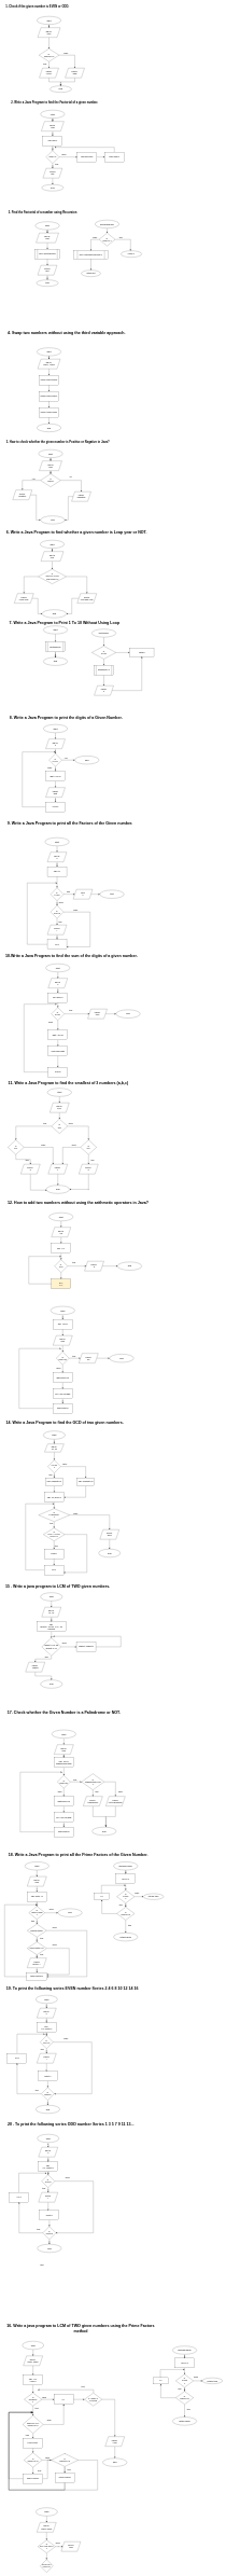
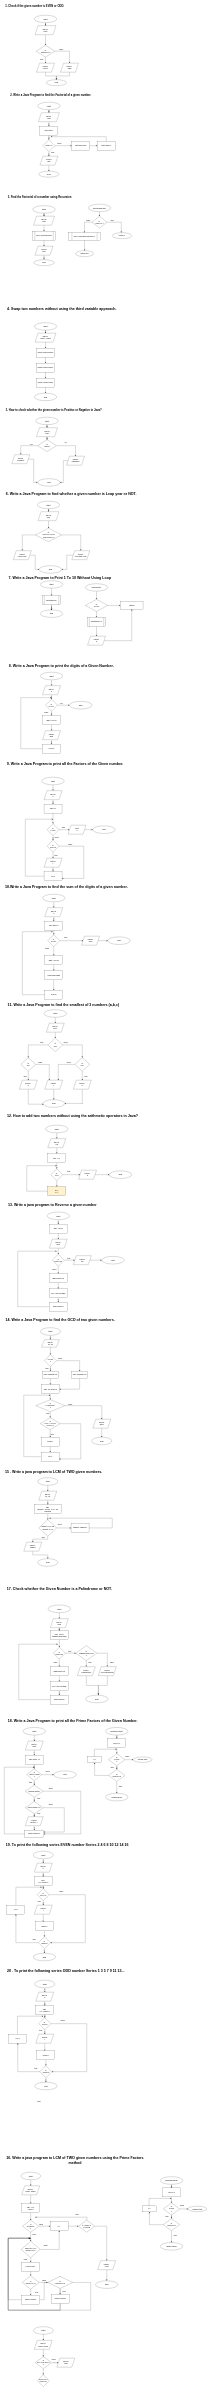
- <mxCell id="151" value="Is&lt;br&gt;a&amp;gt;c" style="rhombus;whiteSpace=wrap;html=1;" parent="1" vertex="1"><mxGeometry x="48" y="7050" width="100" height="90" as="geometry" /></mxCell>
+ <mxCell id="151" value="Is&lt;br&gt;a&amp;gt;c" style="rhombus;whiteSpace=wrap;html=1;" parent="1" vertex="1"><mxGeometry x="138" y="7050" width="100" height="90" as="geometry" /></mxCell>
+ <mxCell id="184" value="&lt;font style=&quot;font-size: 24px;&quot;&gt;&lt;b&gt;13. Write a java program to Reverse a given number&lt;/b&gt;&lt;/font&gt;" style="text;html=1;align=center;verticalAlign=middle;resizable=0;points=[];autosize=1;strokeColor=none;fillColor=none;" parent="1" vertex="1"><mxGeometry x="43" y="8010" width="610" height="40" as="geometry" /></mxCell>
